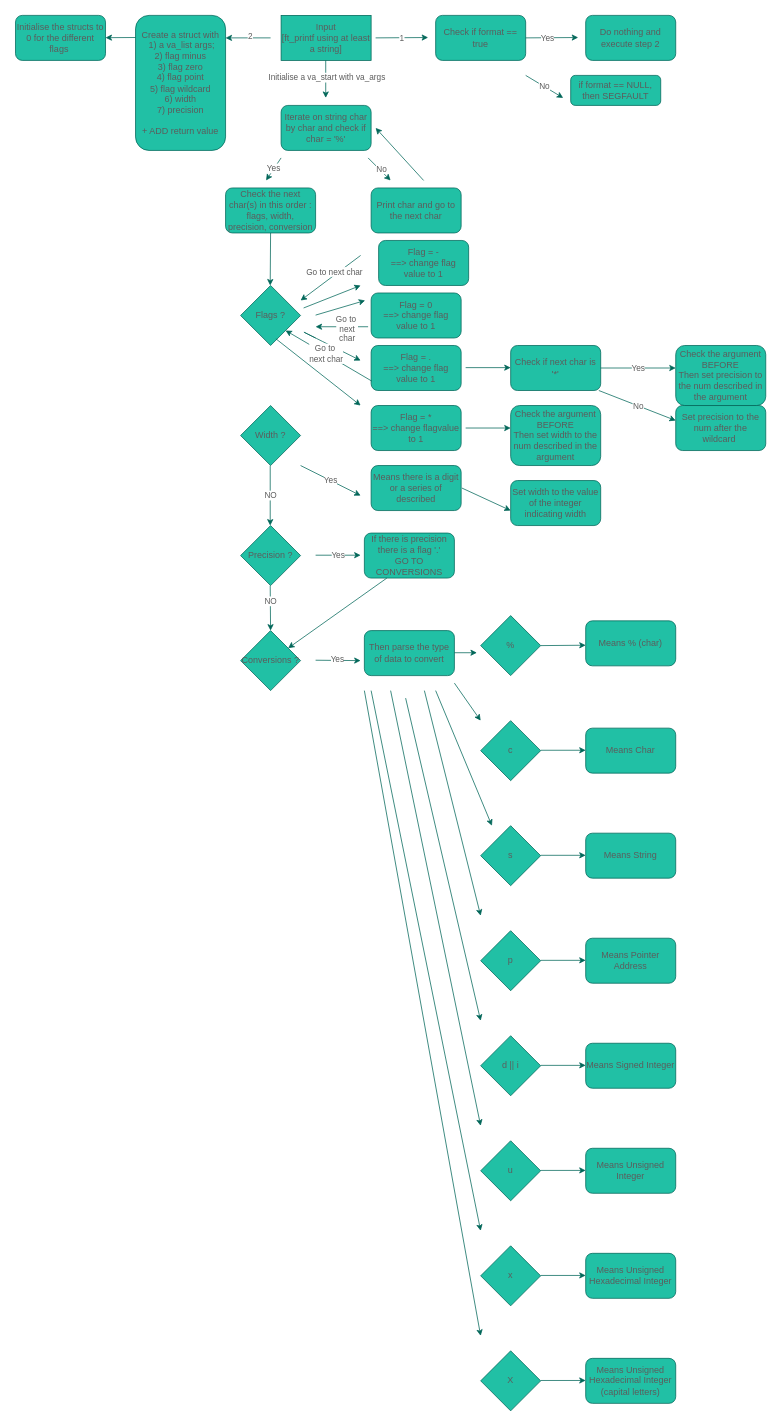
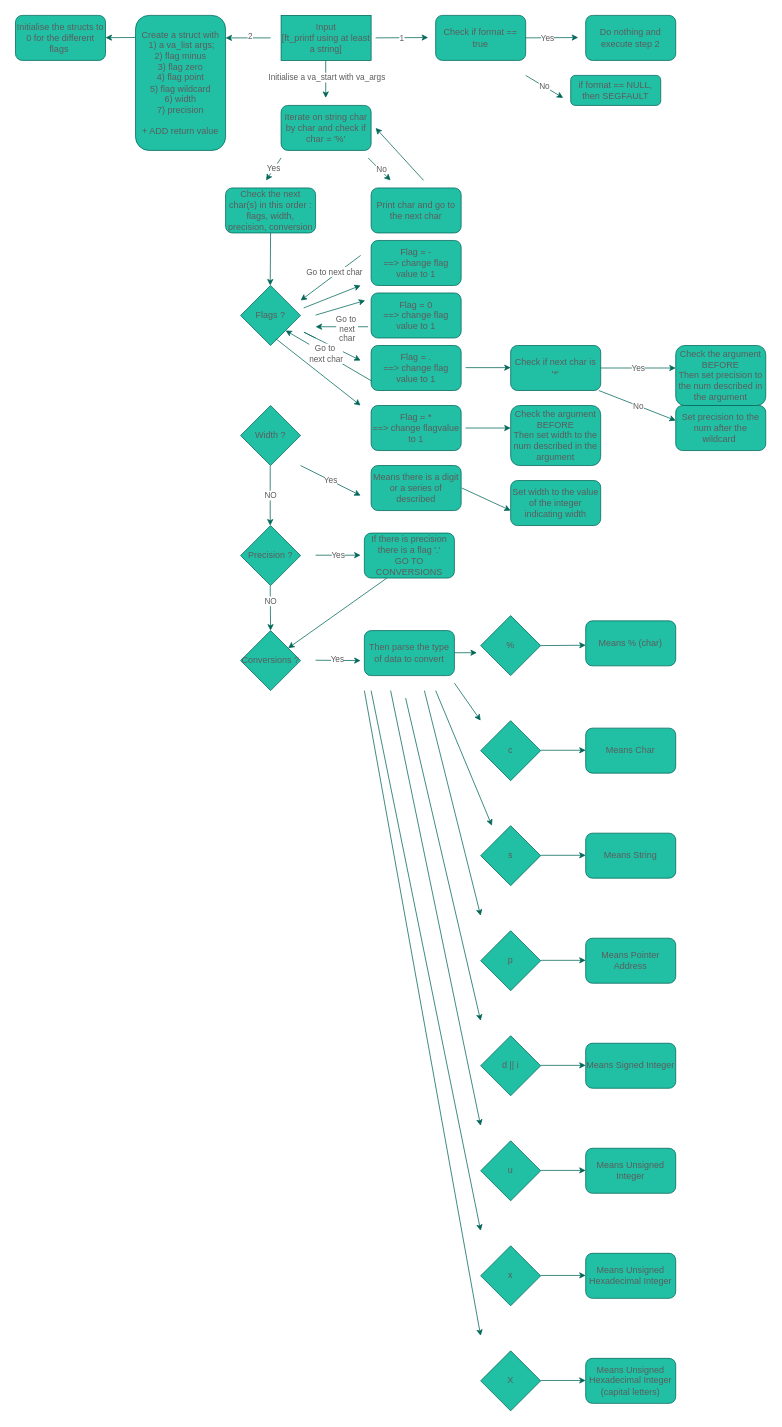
- <mxCell id="41" value="Flag = -&lt;br&gt;==&amp;gt; change flag value to 1" style="rounded=1;whiteSpace=wrap;html=1;fillColor=#21C0A5;strokeColor=#006658;fontColor=#5C5C5C;" vertex="1" parent="1"><mxGeometry x="504" y="320" width="120" height="60" as="geometry" /></mxCell>
+ <mxCell id="41" value="Flag = -&lt;br&gt;==&amp;gt; change flag value to 1" style="rounded=1;whiteSpace=wrap;html=1;fillColor=#21C0A5;strokeColor=#006658;fontColor=#5C5C5C;" vertex="1" parent="1"><mxGeometry x="494" y="320" width="120" height="60" as="geometry" /></mxCell>
